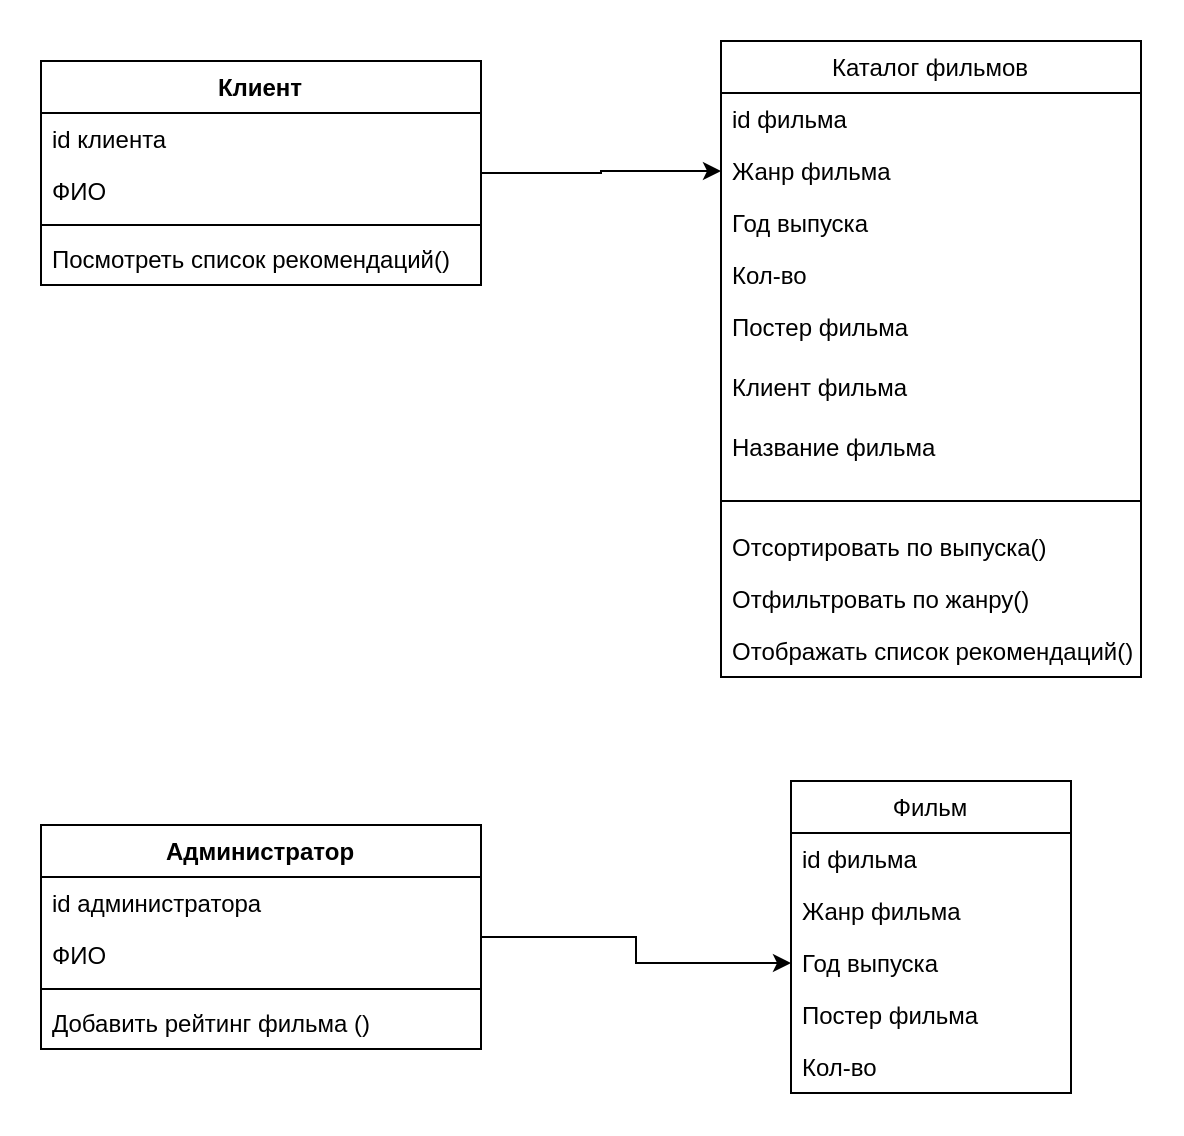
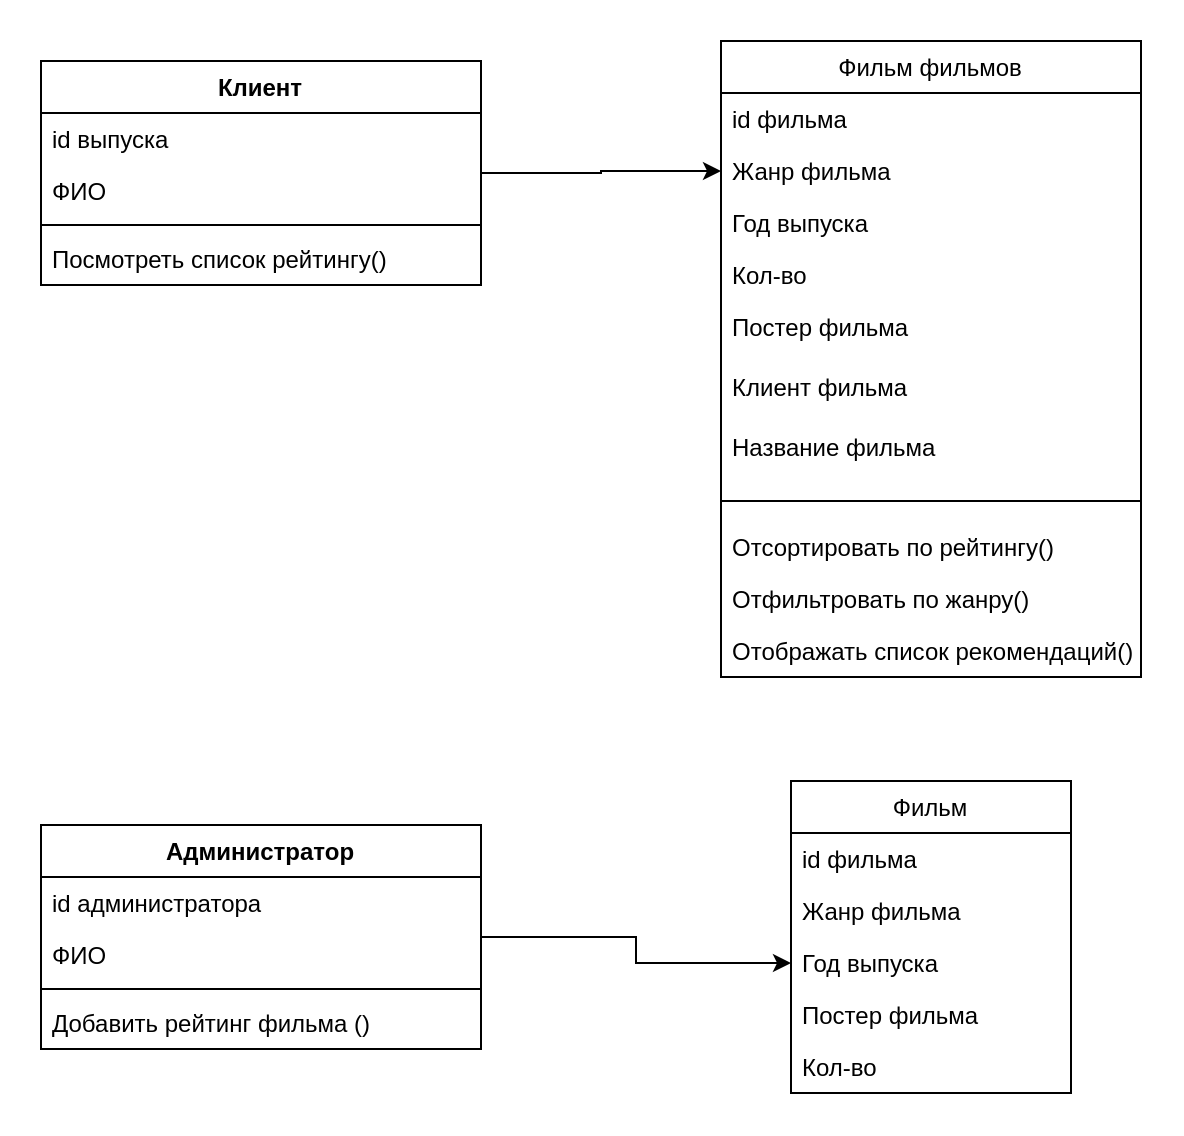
- <mxCell id="2" value="Каталог фильмов" style="swimlane;fontStyle=0;align=center;verticalAlign=top;childLayout=stackLayout;horizontal=1;startSize=26;horizontalStack=0;resizeParent=1;resizeLast=0;collapsible=1;marginBottom=0;rounded=0;shadow=0;strokeWidth=1;" parent="1" vertex="1"><mxGeometry x="360" y="20" width="210" height="318" as="geometry"><mxRectangle x="550" y="140" width="160" height="26" as="alternateBounds" /></mxGeometry></mxCell>
+ <mxCell id="2" value="Фильм фильмов" style="swimlane;fontStyle=0;align=center;verticalAlign=top;childLayout=stackLayout;horizontal=1;startSize=26;horizontalStack=0;resizeParent=1;resizeLast=0;collapsible=1;marginBottom=0;rounded=0;shadow=0;strokeWidth=1;" parent="1" vertex="1"><mxGeometry x="360" y="20" width="210" height="318" as="geometry"><mxRectangle x="550" y="140" width="160" height="26" as="alternateBounds" /></mxGeometry></mxCell>
- <mxCell id="22" value="id клиента" style="text;strokeColor=none;fillColor=none;align=left;verticalAlign=top;spacingLeft=4;spacingRight=4;overflow=hidden;rotatable=0;points=[[0,0.5],[1,0.5]];portConstraint=eastwest;" vertex="1" parent="21"><mxGeometry y="26" width="220" height="26" as="geometry" /></mxCell>
+ <mxCell id="22" value="id выпуска" style="text;strokeColor=none;fillColor=none;align=left;verticalAlign=top;spacingLeft=4;spacingRight=4;overflow=hidden;rotatable=0;points=[[0,0.5],[1,0.5]];portConstraint=eastwest;" vertex="1" parent="21"><mxGeometry y="26" width="220" height="26" as="geometry" /></mxCell>
- <mxCell id="25" value="Посмотреть список рекомендаций()" style="text;strokeColor=none;fillColor=none;align=left;verticalAlign=top;spacingLeft=4;spacingRight=4;overflow=hidden;rotatable=0;points=[[0,0.5],[1,0.5]];portConstraint=eastwest;" vertex="1" parent="21"><mxGeometry y="86" width="220" height="26" as="geometry" /></mxCell>
+ <mxCell id="25" value="Посмотреть список рейтингу()" style="text;strokeColor=none;fillColor=none;align=left;verticalAlign=top;spacingLeft=4;spacingRight=4;overflow=hidden;rotatable=0;points=[[0,0.5],[1,0.5]];portConstraint=eastwest;" vertex="1" parent="21"><mxGeometry y="86" width="220" height="26" as="geometry" /></mxCell>
- <mxCell id="11" value="Отсортировать по выпуска()" style="text;align=left;verticalAlign=top;spacingLeft=4;spacingRight=4;overflow=hidden;rotatable=0;points=[[0,0.5],[1,0.5]];portConstraint=eastwest;" parent="2" vertex="1"><mxGeometry y="240" width="210" height="26" as="geometry" /></mxCell>
+ <mxCell id="11" value="Отсортировать по рейтингу()" style="text;align=left;verticalAlign=top;spacingLeft=4;spacingRight=4;overflow=hidden;rotatable=0;points=[[0,0.5],[1,0.5]];portConstraint=eastwest;" parent="2" vertex="1"><mxGeometry y="240" width="210" height="26" as="geometry" /></mxCell>
